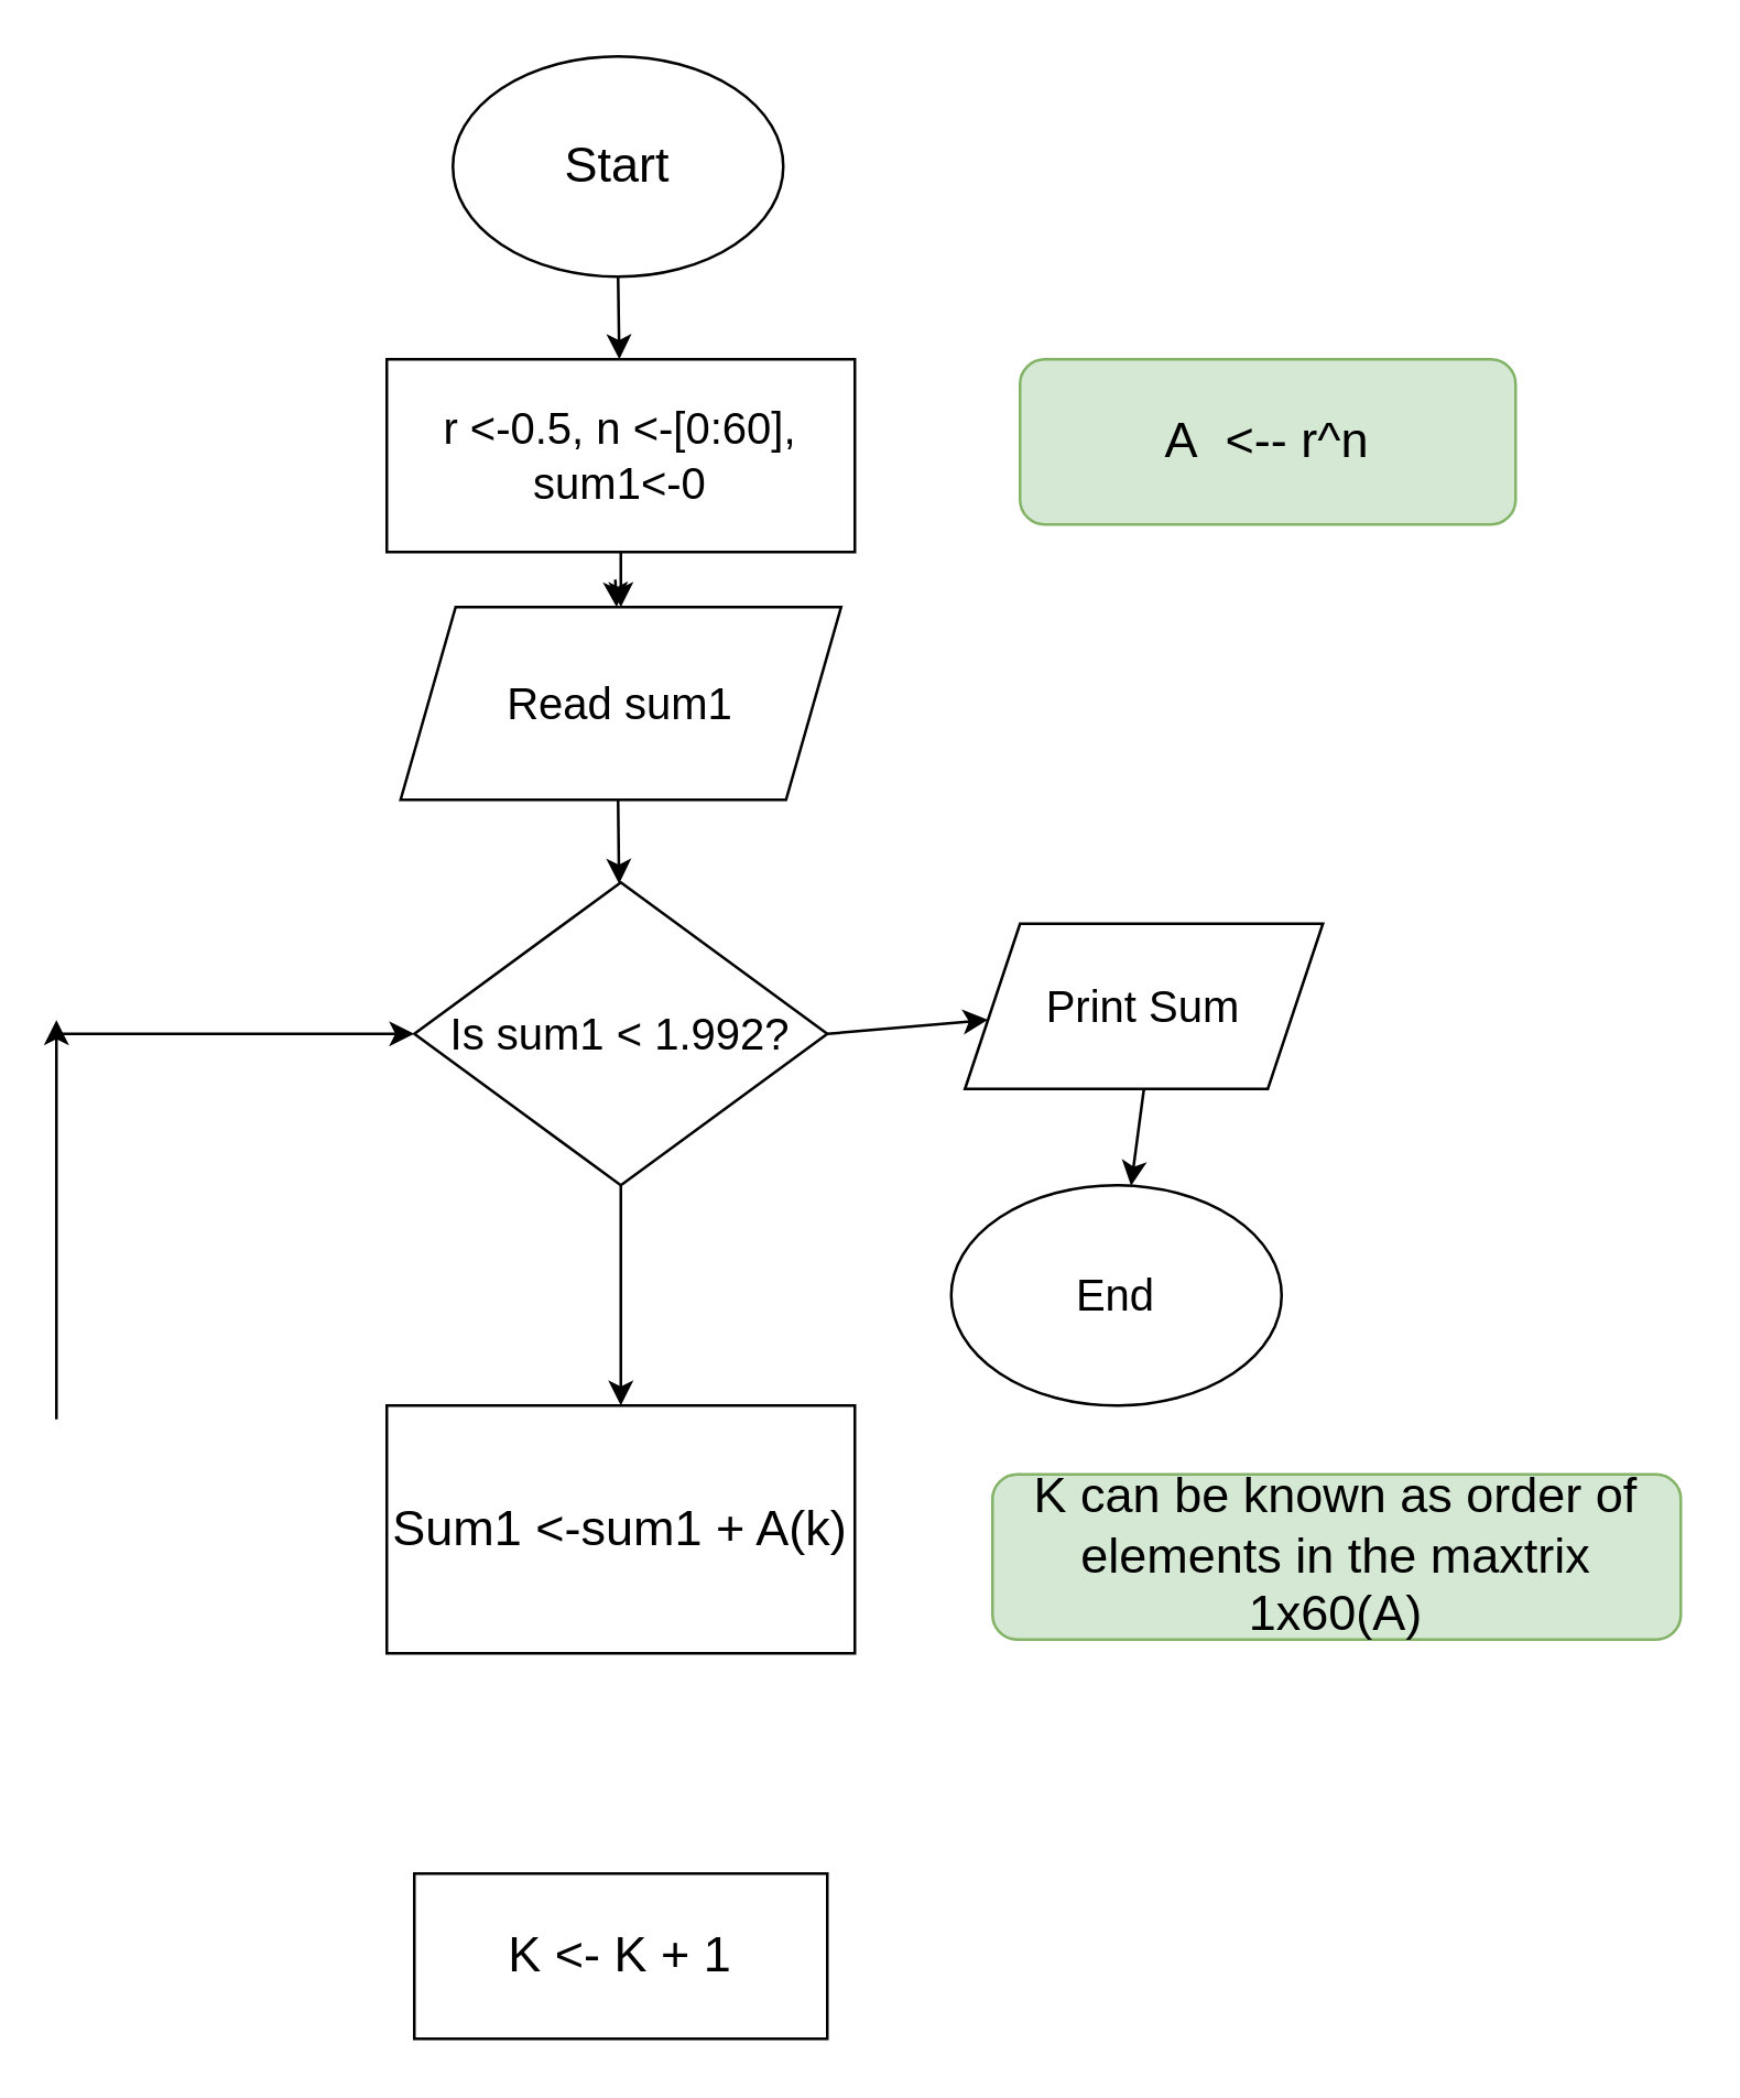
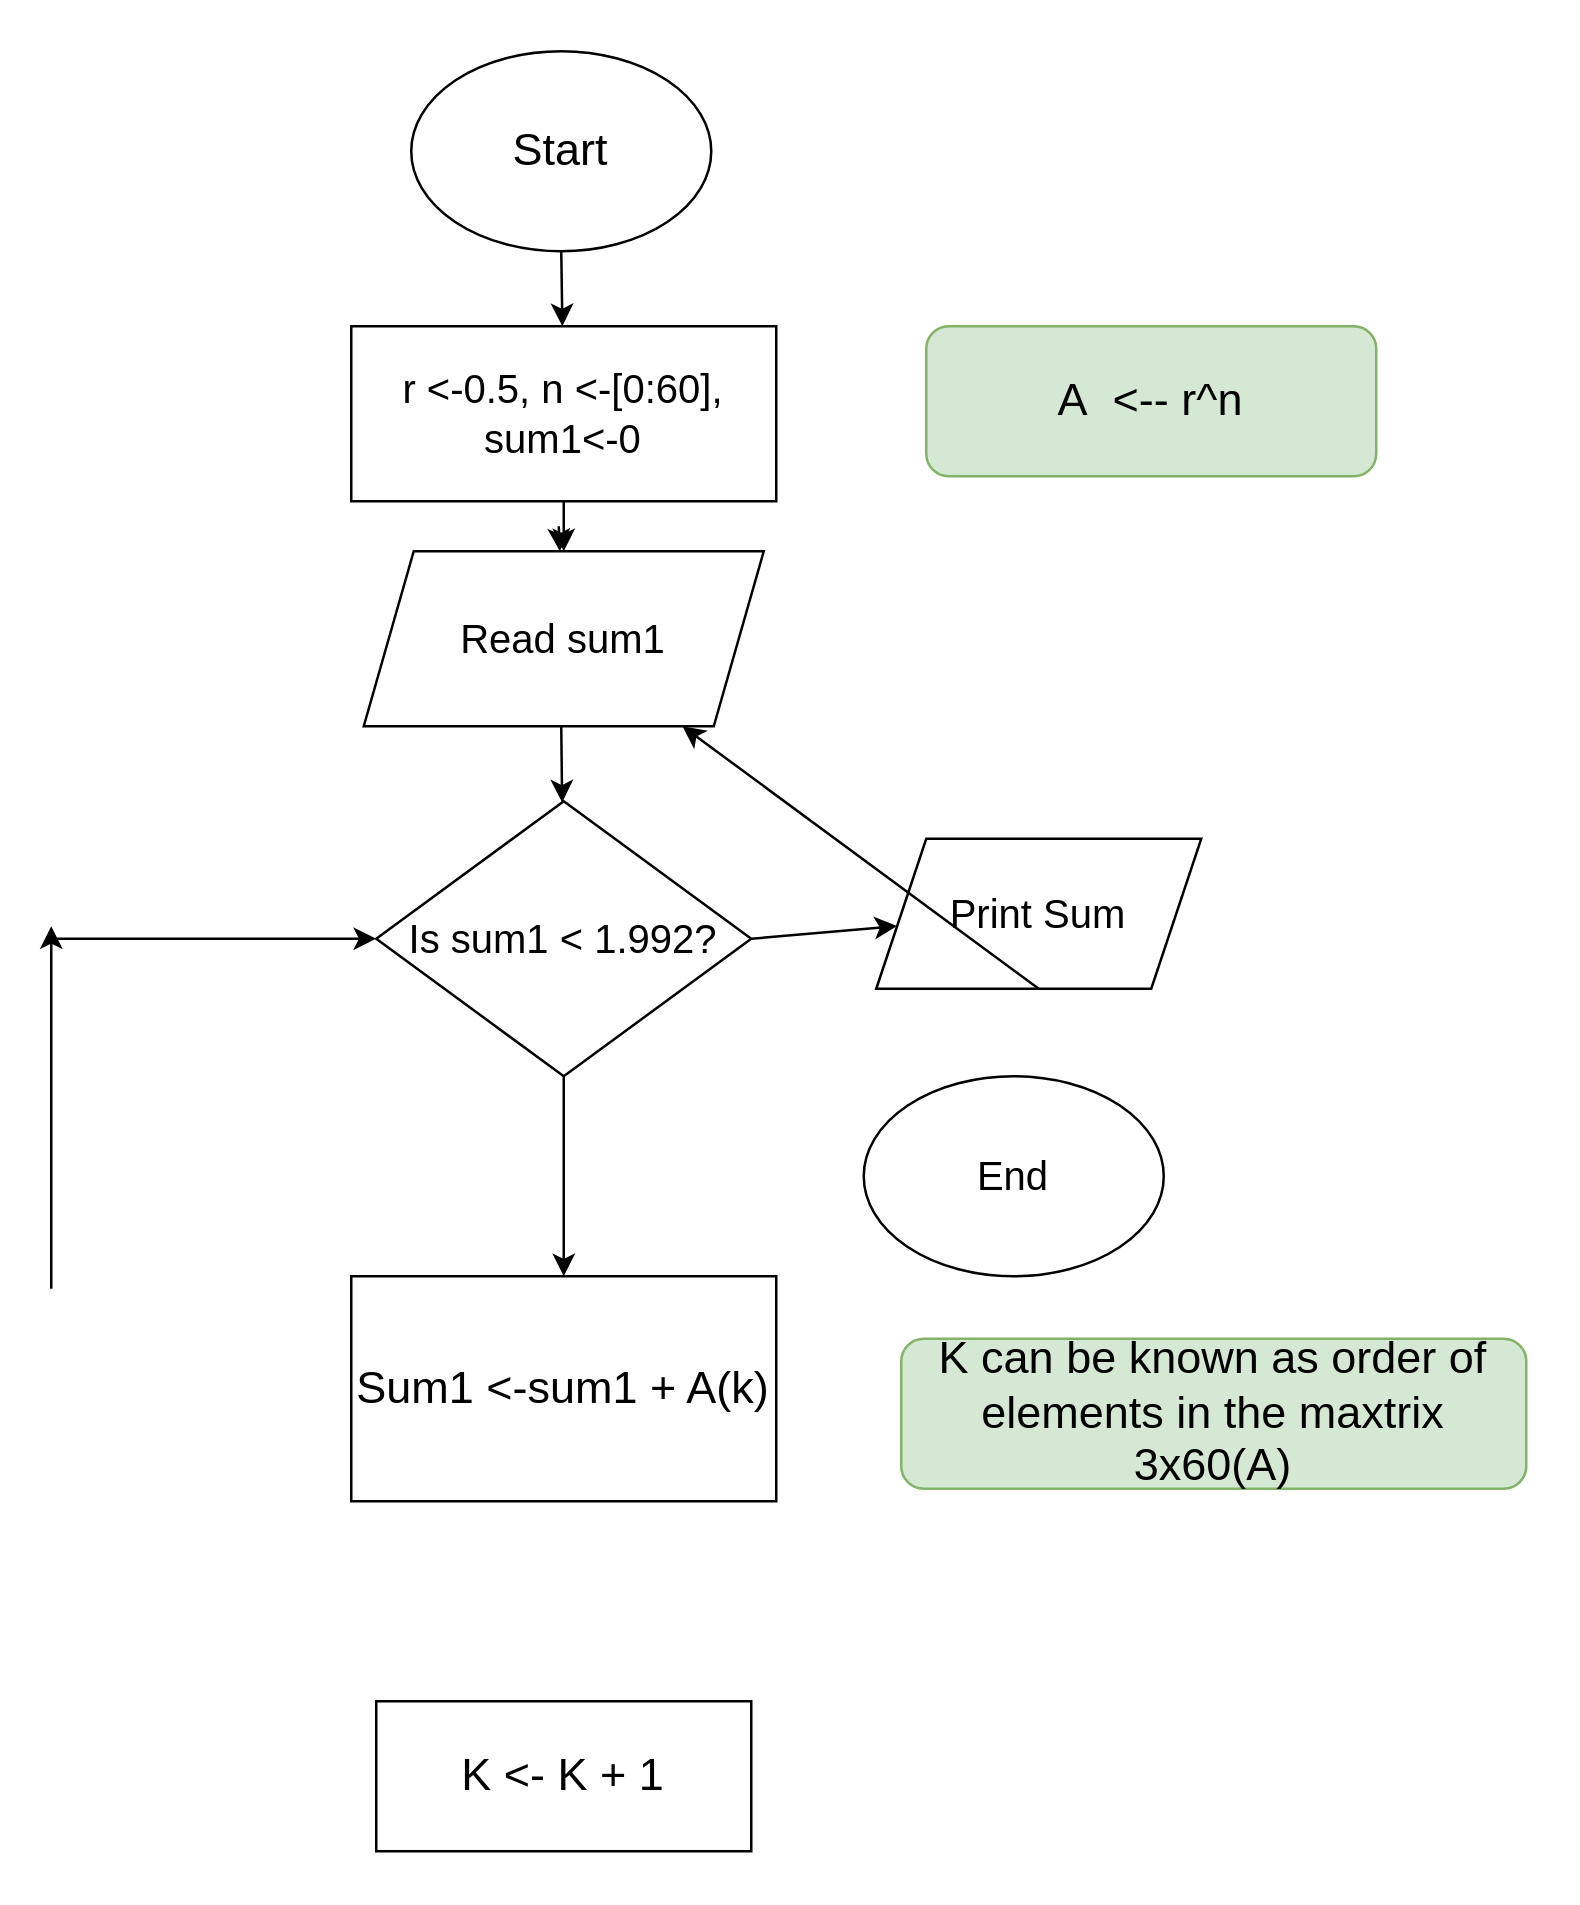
- <mxCell id="12" value="" style="endArrow=classic;html=1;exitX=0.5;exitY=1;exitDx=0;exitDy=0;" parent="1" source="11" target="13" edge="1"><mxGeometry width="50" height="50" relative="1" as="geometry"><mxPoint x="390" y="480" as="sourcePoint" /><mxPoint x="405" y="470" as="targetPoint" /></mxGeometry></mxCell>
+ <mxCell id="12" value="" style="endArrow=classic;html=1;exitX=0.5;exitY=1;exitDx=0;exitDy=0;" parent="1" source="11" target="7" edge="1"><mxGeometry width="50" height="50" relative="1" as="geometry"><mxPoint x="390" y="480" as="sourcePoint" /><mxPoint x="405" y="470" as="targetPoint" /></mxGeometry></mxCell>
- <mxCell id="20" value="&lt;font style=&quot;font-size: 18px&quot;&gt;K can be known as order of elements in the maxtrix 1x60(A)&lt;/font&gt;" style="rounded=1;whiteSpace=wrap;html=1;fillColor=#d5e8d4;strokeColor=#82b366;" parent="1" vertex="1"><mxGeometry x="360" y="535" width="250" height="60" as="geometry" /></mxCell>
+ <mxCell id="20" value="&lt;font style=&quot;font-size: 18px&quot;&gt;K can be known as order of elements in the maxtrix 3x60(A)&lt;/font&gt;" style="rounded=1;whiteSpace=wrap;html=1;fillColor=#d5e8d4;strokeColor=#82b366;" parent="1" vertex="1"><mxGeometry x="360" y="535" width="250" height="60" as="geometry" /></mxCell>
